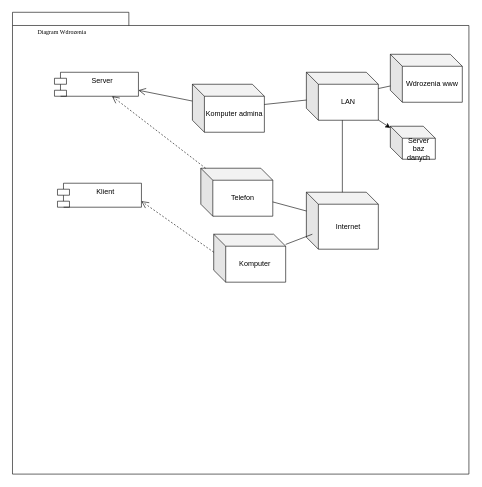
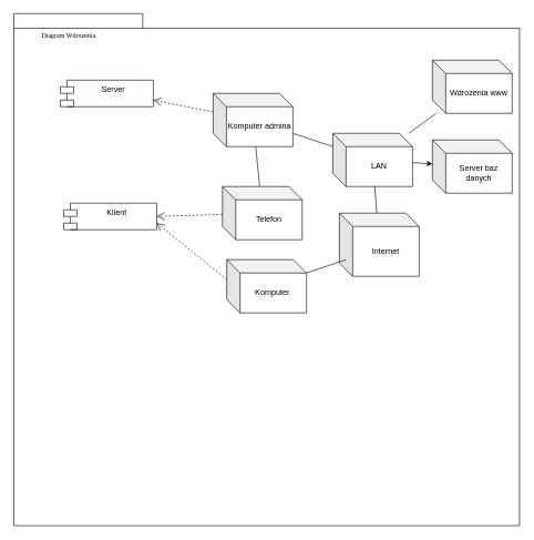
- <mxCell id="3" style="rounded=0;html=1;entryX=1;entryY=0.75;dashed=0;labelBackgroundColor=none;startFill=0;endArrow=open;endFill=0;endSize=10;fontFamily=Verdana;fontSize=10;entryDx=0;entryDy=0;" parent="1" source="5" target="7" edge="1"><mxGeometry relative="1" as="geometry"><mxPoint x="561.829" y="424.5" as="sourcePoint" /><mxPoint x="653.28" y="498.5" as="targetPoint" /></mxGeometry></mxCell>
+ <mxCell id="3" style="rounded=0;html=1;entryX=1;entryY=0.75;dashed=1;labelBackgroundColor=none;startFill=0;endArrow=open;endFill=0;endSize=10;fontFamily=Verdana;fontSize=10;entryDx=0;entryDy=0;" parent="1" source="5" target="7" edge="1"><mxGeometry relative="1" as="geometry"><mxPoint x="561.829" y="424.5" as="sourcePoint" /><mxPoint x="653.28" y="498.5" as="targetPoint" /></mxGeometry></mxCell>
- <mxCell id="12" value="LAN" style="shape=cube;whiteSpace=wrap;html=1;boundedLbl=1;backgroundOutline=1;darkOpacity=0.05;darkOpacity2=0.1;" vertex="1" parent="1"><mxGeometry x="510" y="120" width="120" height="80" as="geometry" /></mxCell>
+ <mxCell id="12" value="LAN" style="shape=cube;whiteSpace=wrap;html=1;boundedLbl=1;backgroundOutline=1;darkOpacity=0.05;darkOpacity2=0.1;" vertex="1" parent="1"><mxGeometry x="500" y="200" width="120" height="80" as="geometry" /></mxCell>
- <mxCell id="10" style="rounded=0;html=1;dashed=1;labelBackgroundColor=none;startFill=0;endArrow=open;endFill=0;endSize=10;fontFamily=Verdana;fontSize=10;" edge="1" parent="1" source="8" target="7"><mxGeometry relative="1" as="geometry"><mxPoint x="330" y="178" as="sourcePoint" /><mxPoint x="240" y="160" as="targetPoint" /></mxGeometry></mxCell>
+ <mxCell id="10" style="rounded=0;html=1;entryX=1;entryY=0.5;dashed=1;labelBackgroundColor=none;startFill=0;endArrow=open;endFill=0;endSize=10;fontFamily=Verdana;fontSize=10;entryDx=0;entryDy=0;" edge="1" parent="1" source="8" target="6"><mxGeometry relative="1" as="geometry"><mxPoint x="330" y="178" as="sourcePoint" /><mxPoint x="240" y="160" as="targetPoint" /></mxGeometry></mxCell>
- <mxCell id="19" value="Server baz danych" style="shape=cube;whiteSpace=wrap;html=1;boundedLbl=1;backgroundOutline=1;darkOpacity=0.05;darkOpacity2=0.1;" vertex="1" parent="1"><mxGeometry x="650" y="210" width="75" height="55" as="geometry" /></mxCell>
+ <mxCell id="19" value="Server baz danych" style="shape=cube;whiteSpace=wrap;html=1;boundedLbl=1;backgroundOutline=1;darkOpacity=0.05;darkOpacity2=0.1;" vertex="1" parent="1"><mxGeometry x="650" y="210" width="120" height="80" as="geometry" /></mxCell>
- <mxCell id="14" value="" style="endArrow=none;html=1;" edge="1" parent="1" source="8" target="13"><mxGeometry width="50" height="50" relative="1" as="geometry"><mxPoint x="270" y="420" as="sourcePoint" /><mxPoint x="320" y="370" as="targetPoint" /></mxGeometry></mxCell>
+ <mxCell id="14" value="" style="endArrow=none;html=1;" edge="1" parent="1" source="8" target="5"><mxGeometry width="50" height="50" relative="1" as="geometry"><mxPoint x="270" y="420" as="sourcePoint" /><mxPoint x="320" y="370" as="targetPoint" /></mxGeometry></mxCell>
- <mxCell id="9" value="Komputer&amp;nbsp;" style="shape=cube;whiteSpace=wrap;html=1;boundedLbl=1;backgroundOutline=1;darkOpacity=0.05;darkOpacity2=0.1;" vertex="1" parent="1"><mxGeometry x="355.5" y="390" width="120" height="80" as="geometry" /></mxCell>
+ <mxCell id="9" value="Komputer&amp;nbsp;" style="shape=cube;whiteSpace=wrap;html=1;boundedLbl=1;backgroundOutline=1;darkOpacity=0.05;darkOpacity2=0.1;" vertex="1" parent="1"><mxGeometry x="340.5" y="390" width="120" height="80" as="geometry" /></mxCell>
